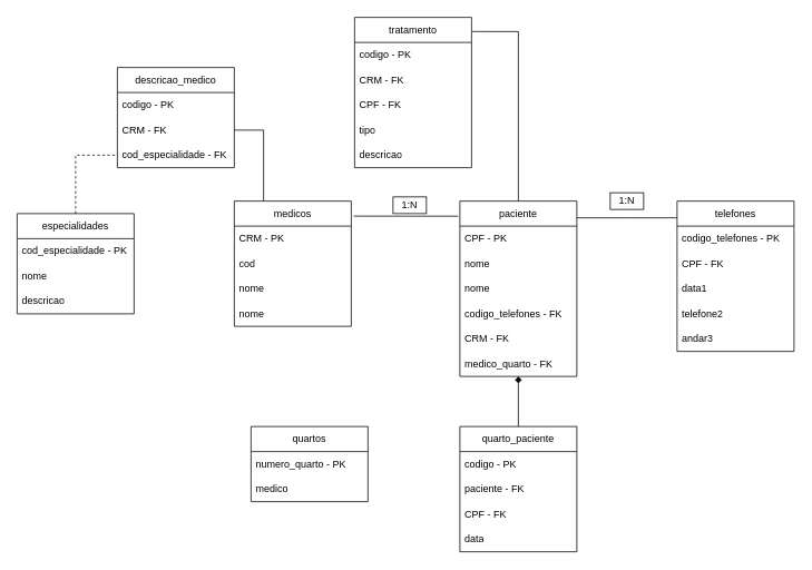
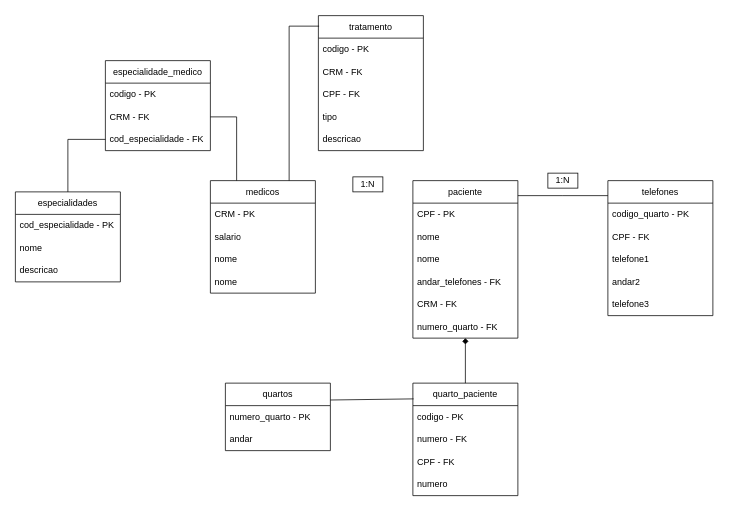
- <mxCell id="38" value="descricao_medico" style="swimlane;fontStyle=0;childLayout=stackLayout;horizontal=1;startSize=30;horizontalStack=0;resizeParent=1;resizeParentMax=0;resizeLast=0;collapsible=1;marginBottom=0;whiteSpace=wrap;html=1;" vertex="1" parent="1"><mxGeometry x="140" y="80" width="140" height="120" as="geometry" /></mxCell>
+ <mxCell id="38" value="especialidade_medico" style="swimlane;fontStyle=0;childLayout=stackLayout;horizontal=1;startSize=30;horizontalStack=0;resizeParent=1;resizeParentMax=0;resizeLast=0;collapsible=1;marginBottom=0;whiteSpace=wrap;html=1;" vertex="1" parent="1"><mxGeometry x="140" y="80" width="140" height="120" as="geometry" /></mxCell>
- <mxCell id="51" value="" style="endArrow=none;html=1;rounded=0;exitX=1.007;exitY=0.094;exitDx=0;exitDy=0;exitPerimeter=0;entryX=0.5;entryY=0;entryDx=0;entryDy=0;" edge="1" parent="1" source="44" target="11"><mxGeometry width="50" height="50" relative="1" as="geometry"><mxPoint x="650" y="150" as="sourcePoint" /><mxPoint x="700" y="100" as="targetPoint" /><Array as="points"><mxPoint x="620" y="37" /></Array></mxGeometry></mxCell>
+ <mxCell id="50" value="" style="endArrow=none;html=1;rounded=0;exitX=0.75;exitY=0;exitDx=0;exitDy=0;entryX=0.007;entryY=0.078;entryDx=0;entryDy=0;entryPerimeter=0;" edge="1" parent="1" source="2" target="44"><mxGeometry width="50" height="50" relative="1" as="geometry"><mxPoint x="470" y="210" as="sourcePoint" /><mxPoint x="520" y="160" as="targetPoint" /><Array as="points"><mxPoint x="385" y="34" /></Array></mxGeometry></mxCell>
- <mxCell id="42" value="" style="endArrow=none;html=1;rounded=0;exitX=0.5;exitY=0;exitDx=0;exitDy=0;dashed=1;" edge="1" parent="1" source="7" target="41"><mxGeometry width="50" height="50" relative="1" as="geometry"><mxPoint x="70" y="190" as="sourcePoint" /><mxPoint x="120" y="140" as="targetPoint" /><Array as="points"><mxPoint x="90" y="185" /></Array></mxGeometry></mxCell>
+ <mxCell id="42" value="" style="endArrow=none;html=1;rounded=0;exitX=0.5;exitY=0;exitDx=0;exitDy=0;" edge="1" parent="1" source="7" target="41"><mxGeometry width="50" height="50" relative="1" as="geometry"><mxPoint x="70" y="190" as="sourcePoint" /><mxPoint x="120" y="140" as="targetPoint" /><Array as="points"><mxPoint x="90" y="185" /></Array></mxGeometry></mxCell>
- <mxCell id="27" value="" style="endArrow=none;html=1;rounded=0;exitX=1.021;exitY=0.12;exitDx=0;exitDy=0;entryX=-0.014;entryY=0.086;entryDx=0;entryDy=0;exitPerimeter=0;entryPerimeter=0;" edge="1" parent="1" source="2" target="11"><mxGeometry width="50" height="50" relative="1" as="geometry"><mxPoint x="420" y="285" as="sourcePoint" /><mxPoint x="550" y="405" as="targetPoint" /></mxGeometry></mxCell>
- <mxCell id="19" value="codigo_telefones - PK" style="text;strokeColor=none;fillColor=none;align=left;verticalAlign=middle;spacingLeft=4;spacingRight=4;overflow=hidden;points=[[0,0.5],[1,0.5]];portConstraint=eastwest;rotatable=0;whiteSpace=wrap;html=1;" vertex="1" parent="18"><mxGeometry y="30" width="140" height="30" as="geometry" /></mxCell>
+ <mxCell id="19" value="codigo_quarto - PK" style="text;strokeColor=none;fillColor=none;align=left;verticalAlign=middle;spacingLeft=4;spacingRight=4;overflow=hidden;points=[[0,0.5],[1,0.5]];portConstraint=eastwest;rotatable=0;whiteSpace=wrap;html=1;" vertex="1" parent="18"><mxGeometry y="30" width="140" height="30" as="geometry" /></mxCell>
- <mxCell id="4" value="cod" style="text;strokeColor=none;fillColor=none;align=left;verticalAlign=middle;spacingLeft=4;spacingRight=4;overflow=hidden;points=[[0,0.5],[1,0.5]];portConstraint=eastwest;rotatable=0;whiteSpace=wrap;html=1;" vertex="1" parent="2"><mxGeometry y="60" width="140" height="30" as="geometry" /></mxCell>
+ <mxCell id="4" value="salario" style="text;strokeColor=none;fillColor=none;align=left;verticalAlign=middle;spacingLeft=4;spacingRight=4;overflow=hidden;points=[[0,0.5],[1,0.5]];portConstraint=eastwest;rotatable=0;whiteSpace=wrap;html=1;" vertex="1" parent="2"><mxGeometry y="60" width="140" height="30" as="geometry" /></mxCell>
- <mxCell id="21" value="data1" style="text;strokeColor=none;fillColor=none;align=left;verticalAlign=middle;spacingLeft=4;spacingRight=4;overflow=hidden;points=[[0,0.5],[1,0.5]];portConstraint=eastwest;rotatable=0;whiteSpace=wrap;html=1;" vertex="1" parent="18"><mxGeometry y="90" width="140" height="30" as="geometry" /></mxCell>
+ <mxCell id="21" value="telefone1" style="text;strokeColor=none;fillColor=none;align=left;verticalAlign=middle;spacingLeft=4;spacingRight=4;overflow=hidden;points=[[0,0.5],[1,0.5]];portConstraint=eastwest;rotatable=0;whiteSpace=wrap;html=1;" vertex="1" parent="18"><mxGeometry y="90" width="140" height="30" as="geometry" /></mxCell>
- <mxCell id="15" value="codigo_telefones - FK" style="text;strokeColor=none;fillColor=none;align=left;verticalAlign=middle;spacingLeft=4;spacingRight=4;overflow=hidden;points=[[0,0.5],[1,0.5]];portConstraint=eastwest;rotatable=0;whiteSpace=wrap;html=1;" vertex="1" parent="11"><mxGeometry y="120" width="140" height="30" as="geometry" /></mxCell>
+ <mxCell id="15" value="andar_telefones - FK" style="text;strokeColor=none;fillColor=none;align=left;verticalAlign=middle;spacingLeft=4;spacingRight=4;overflow=hidden;points=[[0,0.5],[1,0.5]];portConstraint=eastwest;rotatable=0;whiteSpace=wrap;html=1;" vertex="1" parent="11"><mxGeometry y="120" width="140" height="30" as="geometry" /></mxCell>
- <mxCell id="22" value="telefone2" style="text;strokeColor=none;fillColor=none;align=left;verticalAlign=middle;spacingLeft=4;spacingRight=4;overflow=hidden;points=[[0,0.5],[1,0.5]];portConstraint=eastwest;rotatable=0;whiteSpace=wrap;html=1;" vertex="1" parent="18"><mxGeometry y="120" width="140" height="30" as="geometry" /></mxCell>
+ <mxCell id="22" value="andar2" style="text;strokeColor=none;fillColor=none;align=left;verticalAlign=middle;spacingLeft=4;spacingRight=4;overflow=hidden;points=[[0,0.5],[1,0.5]];portConstraint=eastwest;rotatable=0;whiteSpace=wrap;html=1;" vertex="1" parent="18"><mxGeometry y="120" width="140" height="30" as="geometry" /></mxCell>
- <mxCell id="23" value="andar3" style="text;strokeColor=none;fillColor=none;align=left;verticalAlign=middle;spacingLeft=4;spacingRight=4;overflow=hidden;points=[[0,0.5],[1,0.5]];portConstraint=eastwest;rotatable=0;whiteSpace=wrap;html=1;" vertex="1" parent="18"><mxGeometry y="150" width="140" height="30" as="geometry" /></mxCell>
+ <mxCell id="23" value="telefone3" style="text;strokeColor=none;fillColor=none;align=left;verticalAlign=middle;spacingLeft=4;spacingRight=4;overflow=hidden;points=[[0,0.5],[1,0.5]];portConstraint=eastwest;rotatable=0;whiteSpace=wrap;html=1;" vertex="1" parent="18"><mxGeometry y="150" width="140" height="30" as="geometry" /></mxCell>
- <mxCell id="17" value="medico_quarto - FK" style="text;strokeColor=none;fillColor=none;align=left;verticalAlign=middle;spacingLeft=4;spacingRight=4;overflow=hidden;points=[[0,0.5],[1,0.5]];portConstraint=eastwest;rotatable=0;whiteSpace=wrap;html=1;" vertex="1" parent="11"><mxGeometry y="180" width="140" height="30" as="geometry" /></mxCell>
+ <mxCell id="17" value="numero_quarto - FK" style="text;strokeColor=none;fillColor=none;align=left;verticalAlign=middle;spacingLeft=4;spacingRight=4;overflow=hidden;points=[[0,0.5],[1,0.5]];portConstraint=eastwest;rotatable=0;whiteSpace=wrap;html=1;" vertex="1" parent="11"><mxGeometry y="180" width="140" height="30" as="geometry" /></mxCell>
+ <mxCell id="37" value="" style="endArrow=none;html=1;rounded=0;exitX=1;exitY=0.25;exitDx=0;exitDy=0;entryX=0.007;entryY=0.14;entryDx=0;entryDy=0;entryPerimeter=0;" edge="1" parent="1" source="24" target="31"><mxGeometry width="50" height="50" relative="1" as="geometry"><mxPoint x="440" y="720" as="sourcePoint" /><mxPoint x="490" y="670" as="targetPoint" /></mxGeometry></mxCell>
- <mxCell id="26" value="medico" style="text;strokeColor=none;fillColor=none;align=left;verticalAlign=middle;spacingLeft=4;spacingRight=4;overflow=hidden;points=[[0,0.5],[1,0.5]];portConstraint=eastwest;rotatable=0;whiteSpace=wrap;html=1;" vertex="1" parent="24"><mxGeometry y="60" width="140" height="30" as="geometry" /></mxCell>
+ <mxCell id="26" value="andar" style="text;strokeColor=none;fillColor=none;align=left;verticalAlign=middle;spacingLeft=4;spacingRight=4;overflow=hidden;points=[[0,0.5],[1,0.5]];portConstraint=eastwest;rotatable=0;whiteSpace=wrap;html=1;" vertex="1" parent="24"><mxGeometry y="60" width="140" height="30" as="geometry" /></mxCell>
- <mxCell id="33" value="paciente - FK" style="text;strokeColor=none;fillColor=none;align=left;verticalAlign=middle;spacingLeft=4;spacingRight=4;overflow=hidden;points=[[0,0.5],[1,0.5]];portConstraint=eastwest;rotatable=0;whiteSpace=wrap;html=1;" vertex="1" parent="31"><mxGeometry y="60" width="140" height="30" as="geometry" /></mxCell>
+ <mxCell id="33" value="numero - FK" style="text;strokeColor=none;fillColor=none;align=left;verticalAlign=middle;spacingLeft=4;spacingRight=4;overflow=hidden;points=[[0,0.5],[1,0.5]];portConstraint=eastwest;rotatable=0;whiteSpace=wrap;html=1;" vertex="1" parent="31"><mxGeometry y="60" width="140" height="30" as="geometry" /></mxCell>
- <mxCell id="35" value="data" style="text;strokeColor=none;fillColor=none;align=left;verticalAlign=middle;spacingLeft=4;spacingRight=4;overflow=hidden;points=[[0,0.5],[1,0.5]];portConstraint=eastwest;rotatable=0;whiteSpace=wrap;html=1;" vertex="1" parent="31"><mxGeometry y="120" width="140" height="30" as="geometry" /></mxCell>
+ <mxCell id="35" value="numero" style="text;strokeColor=none;fillColor=none;align=left;verticalAlign=middle;spacingLeft=4;spacingRight=4;overflow=hidden;points=[[0,0.5],[1,0.5]];portConstraint=eastwest;rotatable=0;whiteSpace=wrap;html=1;" vertex="1" parent="31"><mxGeometry y="120" width="140" height="30" as="geometry" /></mxCell>
